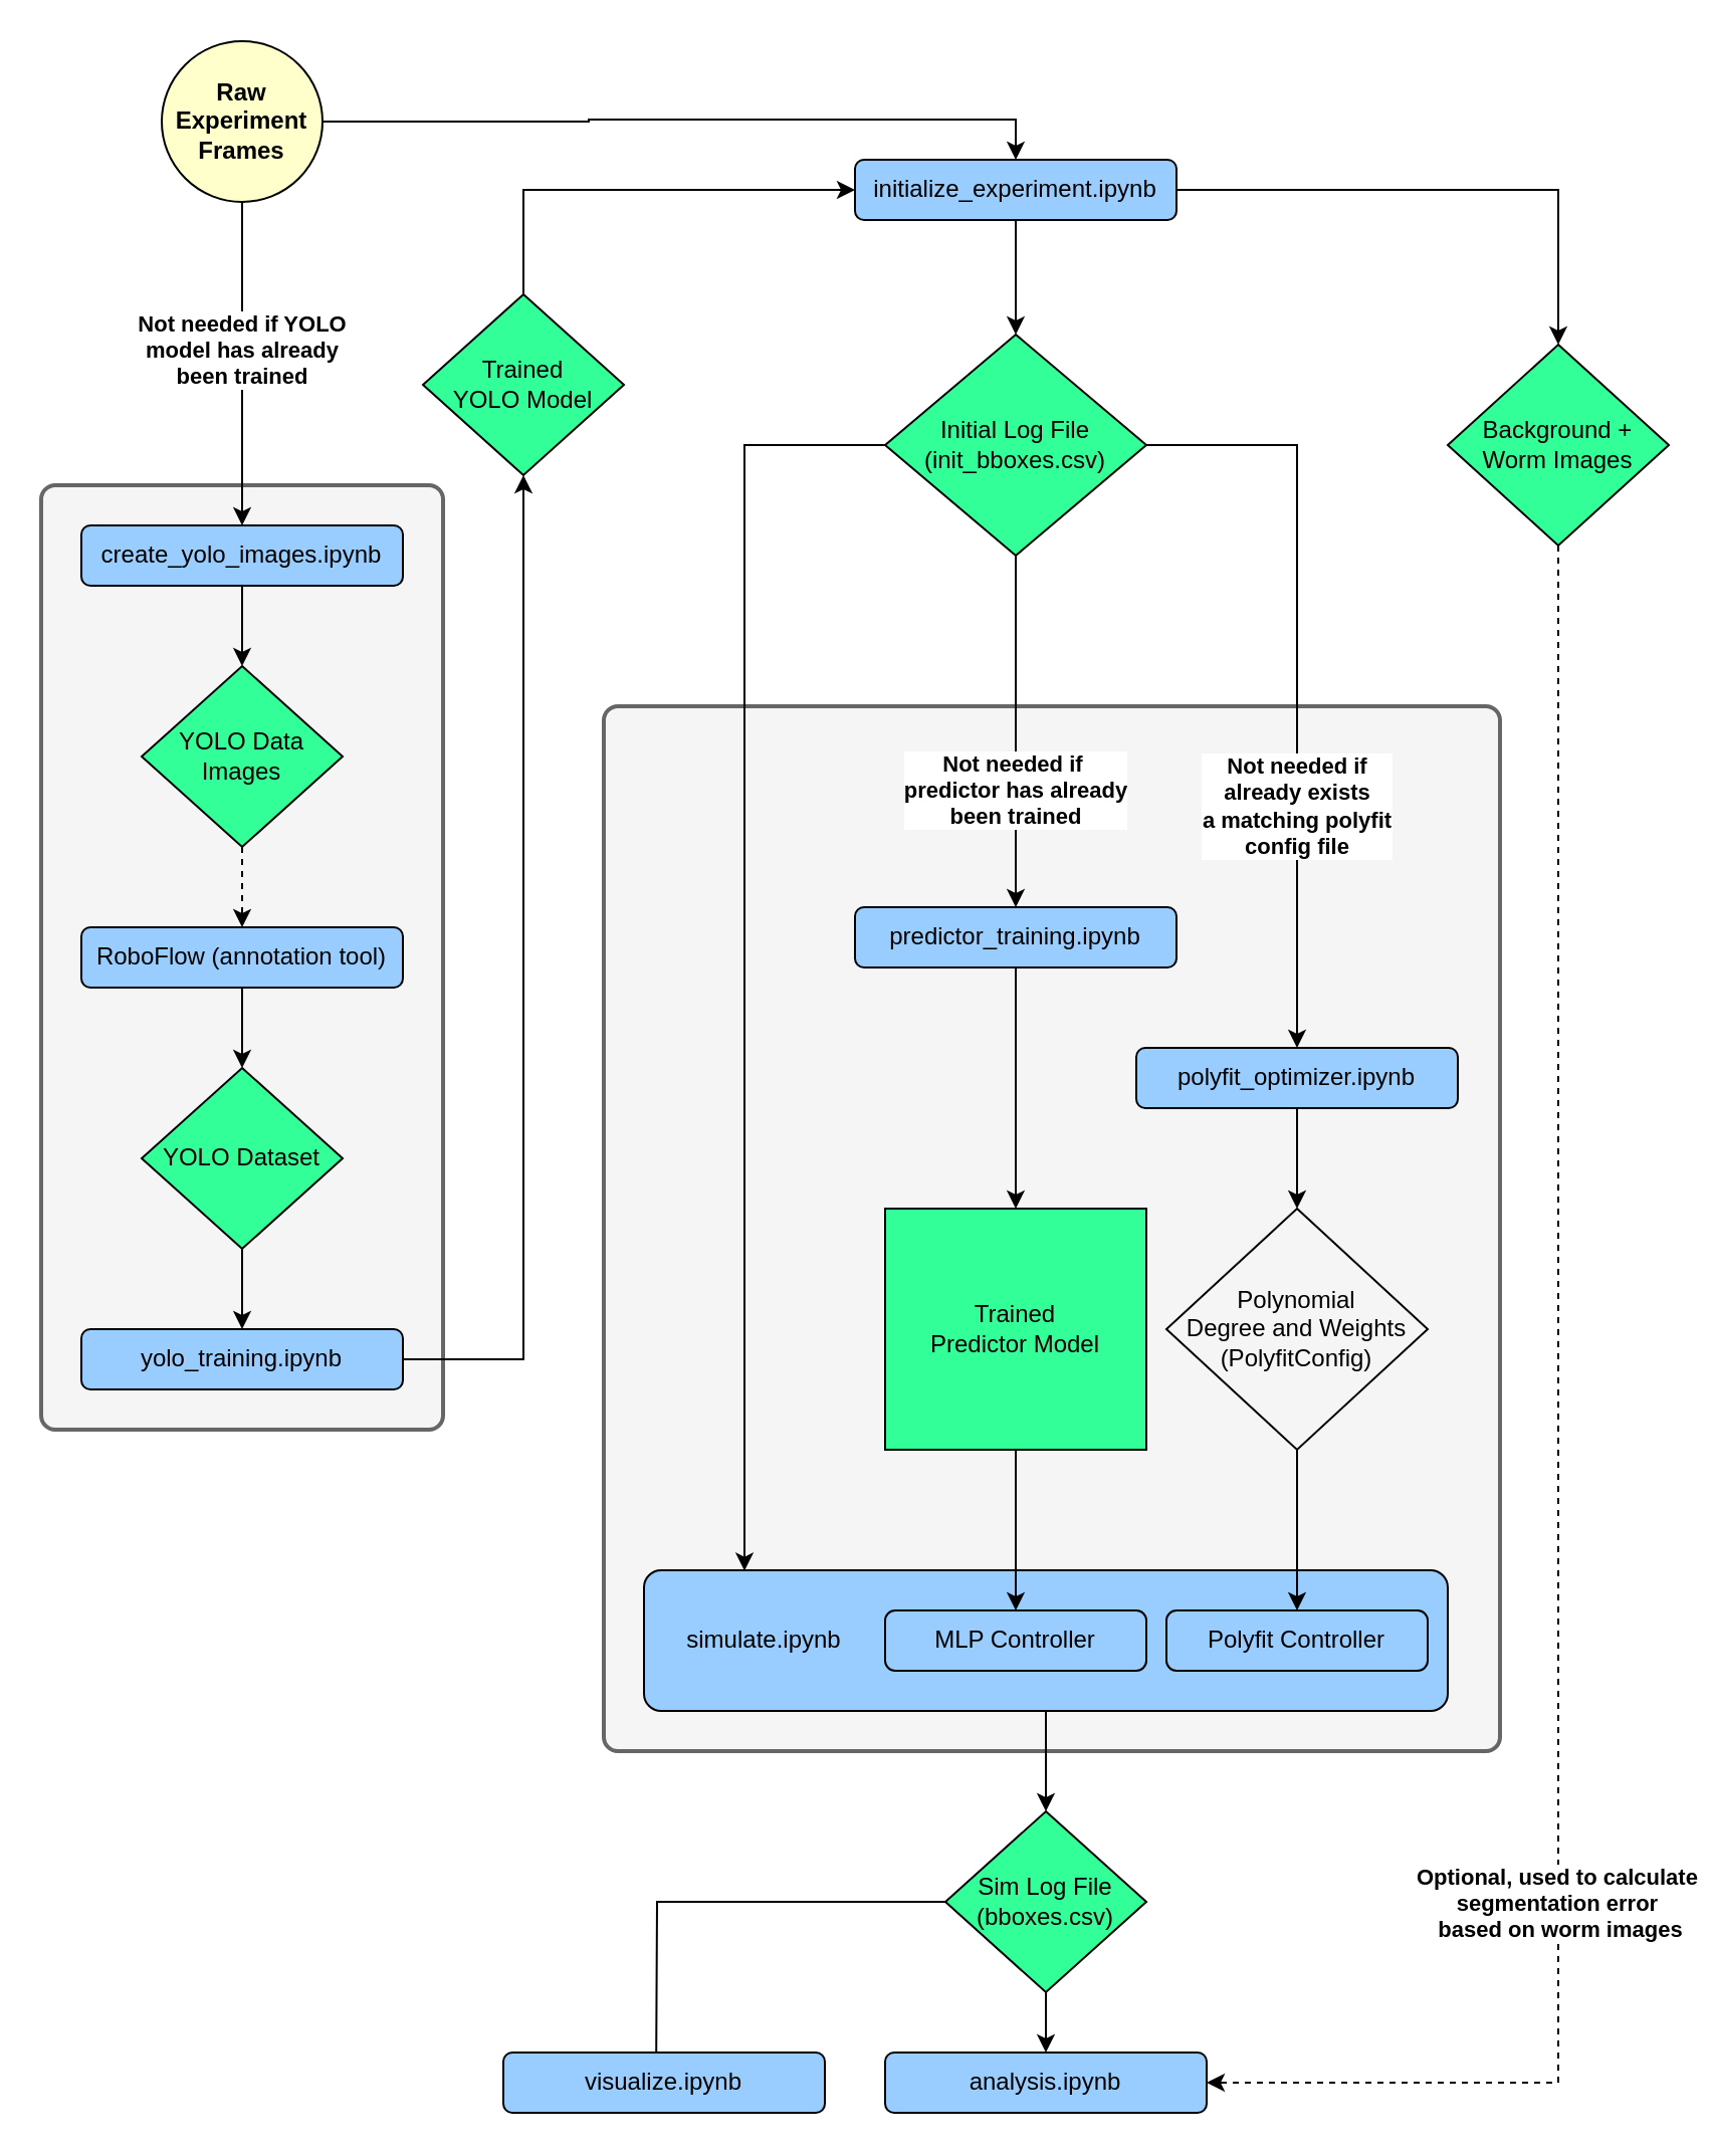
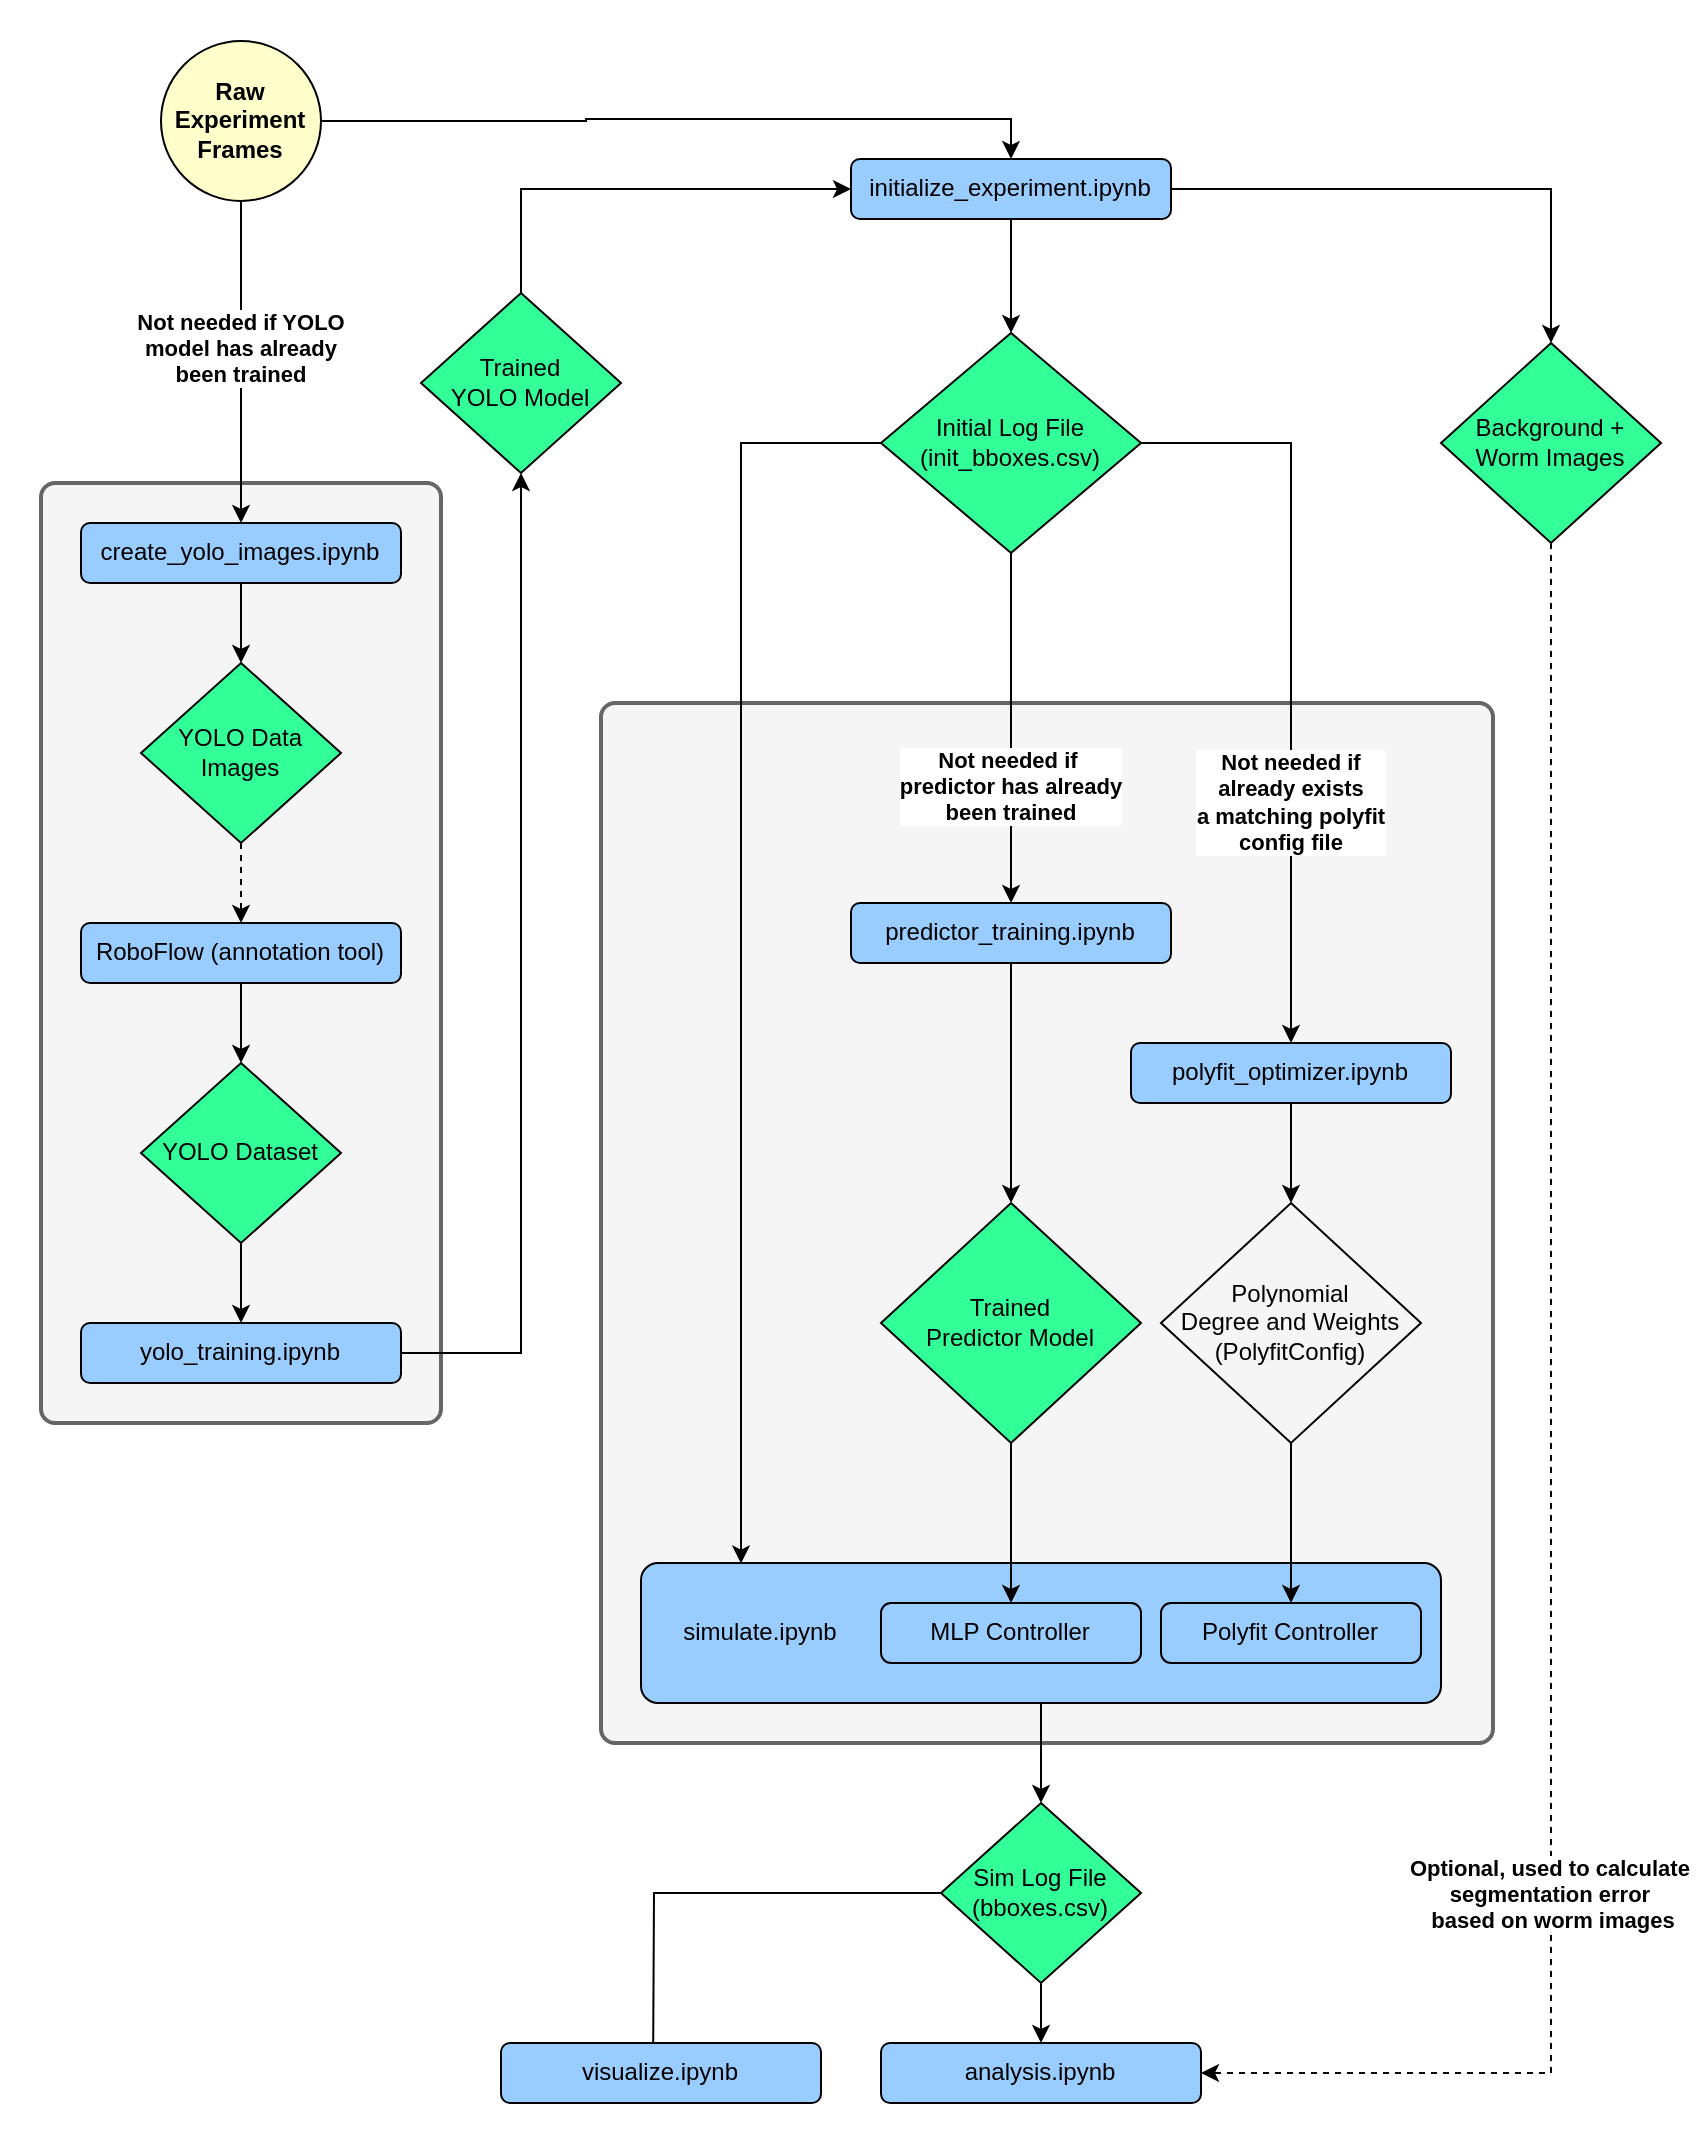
- <mxCell id="33" value="Trained &lt;br&gt;Predictor Model" style="whiteSpace=wrap;html=1;fillColor=#33FF99;rounded=0;" parent="1" vertex="1"><mxGeometry x="440" y="601" width="130" height="120" as="geometry" /></mxCell>
+ <mxCell id="33" value="Trained &lt;br&gt;Predictor Model" style="rhombus;whiteSpace=wrap;html=1;fillColor=#33FF99;" parent="1" vertex="1"><mxGeometry x="440" y="601" width="130" height="120" as="geometry" /></mxCell>
